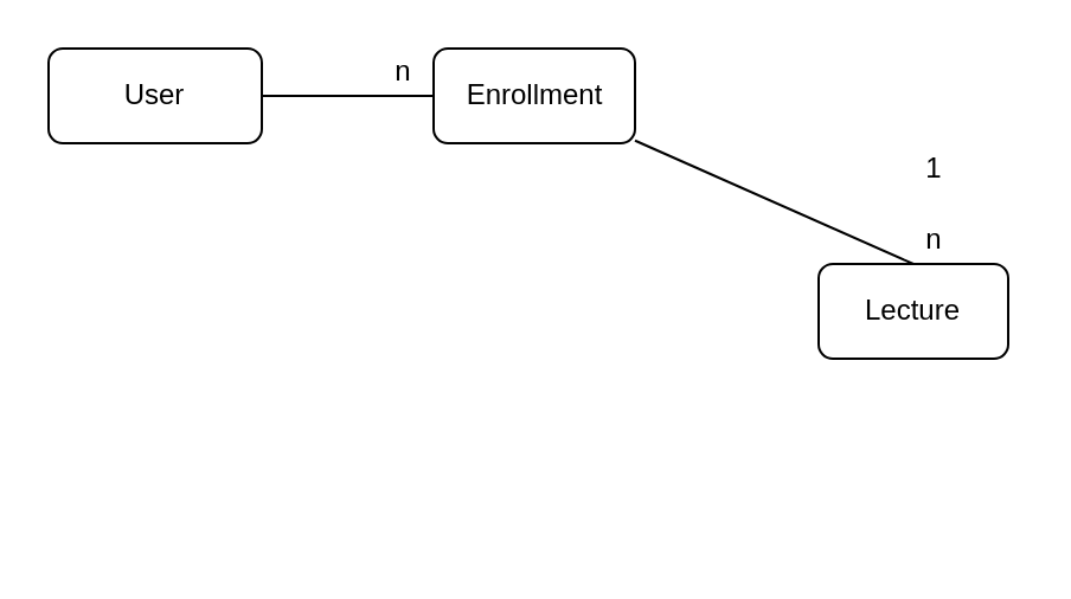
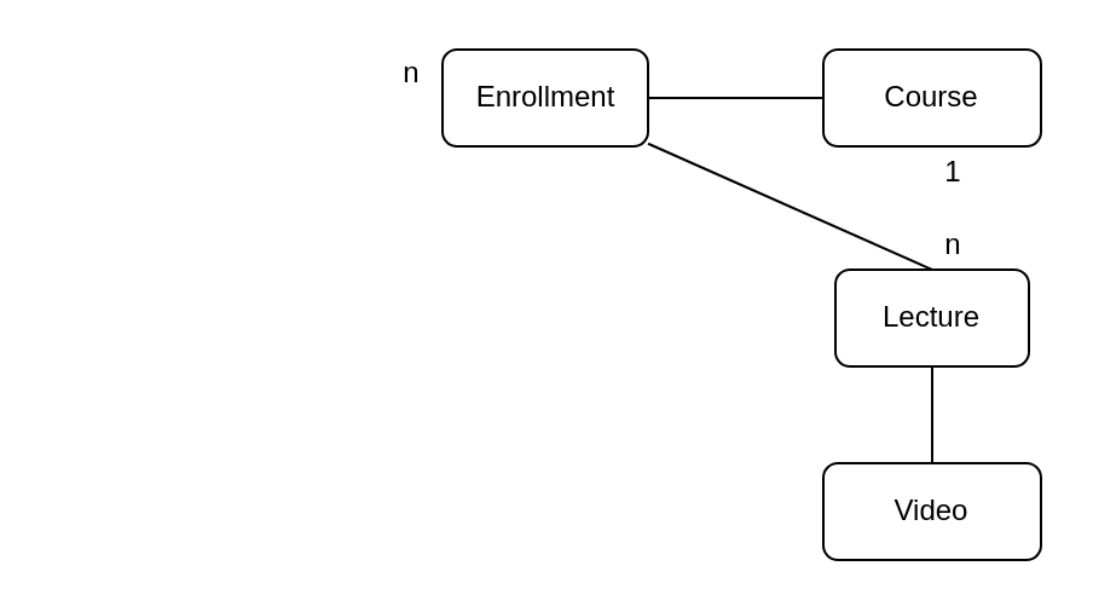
- <mxCell id="2" value="User" style="rounded=1;whiteSpace=wrap;html=1;" vertex="1" parent="1"><mxGeometry x="20" y="20" width="90" height="40" as="geometry" /></mxCell>
- <mxCell id="12" value="" style="endArrow=none;html=1;exitX=1;exitY=0.5;exitDx=0;exitDy=0;entryX=0;entryY=0.5;entryDx=0;entryDy=0;" edge="1" parent="1" source="2" target="10"><mxGeometry width="50" height="50" relative="1" as="geometry"><mxPoint x="350" y="220" as="sourcePoint" /><mxPoint x="400" y="170" as="targetPoint" /></mxGeometry></mxCell>
+ <mxCell id="11" value="" style="endArrow=none;html=1;exitX=1;exitY=0.5;exitDx=0;exitDy=0;entryX=0;entryY=0.5;entryDx=0;entryDy=0;" edge="1" parent="1" source="10" target="3"><mxGeometry width="50" height="50" relative="1" as="geometry"><mxPoint x="350" y="220" as="sourcePoint" /><mxPoint x="400" y="170" as="targetPoint" /></mxGeometry></mxCell>
+ <mxCell id="3" value="Course" style="rounded=1;whiteSpace=wrap;html=1;" vertex="1" parent="1"><mxGeometry x="340" y="20" width="90" height="40" as="geometry" /></mxCell>
+ <mxCell id="9" value="" style="endArrow=none;html=1;entryX=0.5;entryY=1;entryDx=0;entryDy=0;exitX=0.5;exitY=0;exitDx=0;exitDy=0;" edge="1" parent="1" source="8" target="4"><mxGeometry width="50" height="50" relative="1" as="geometry"><mxPoint x="360" y="141" as="sourcePoint" /><mxPoint x="410" y="91" as="targetPoint" /></mxGeometry></mxCell>
+ <mxCell id="8" value="Video" style="rounded=1;whiteSpace=wrap;html=1;" vertex="1" parent="1"><mxGeometry x="340" y="191" width="90" height="40" as="geometry" /></mxCell>
